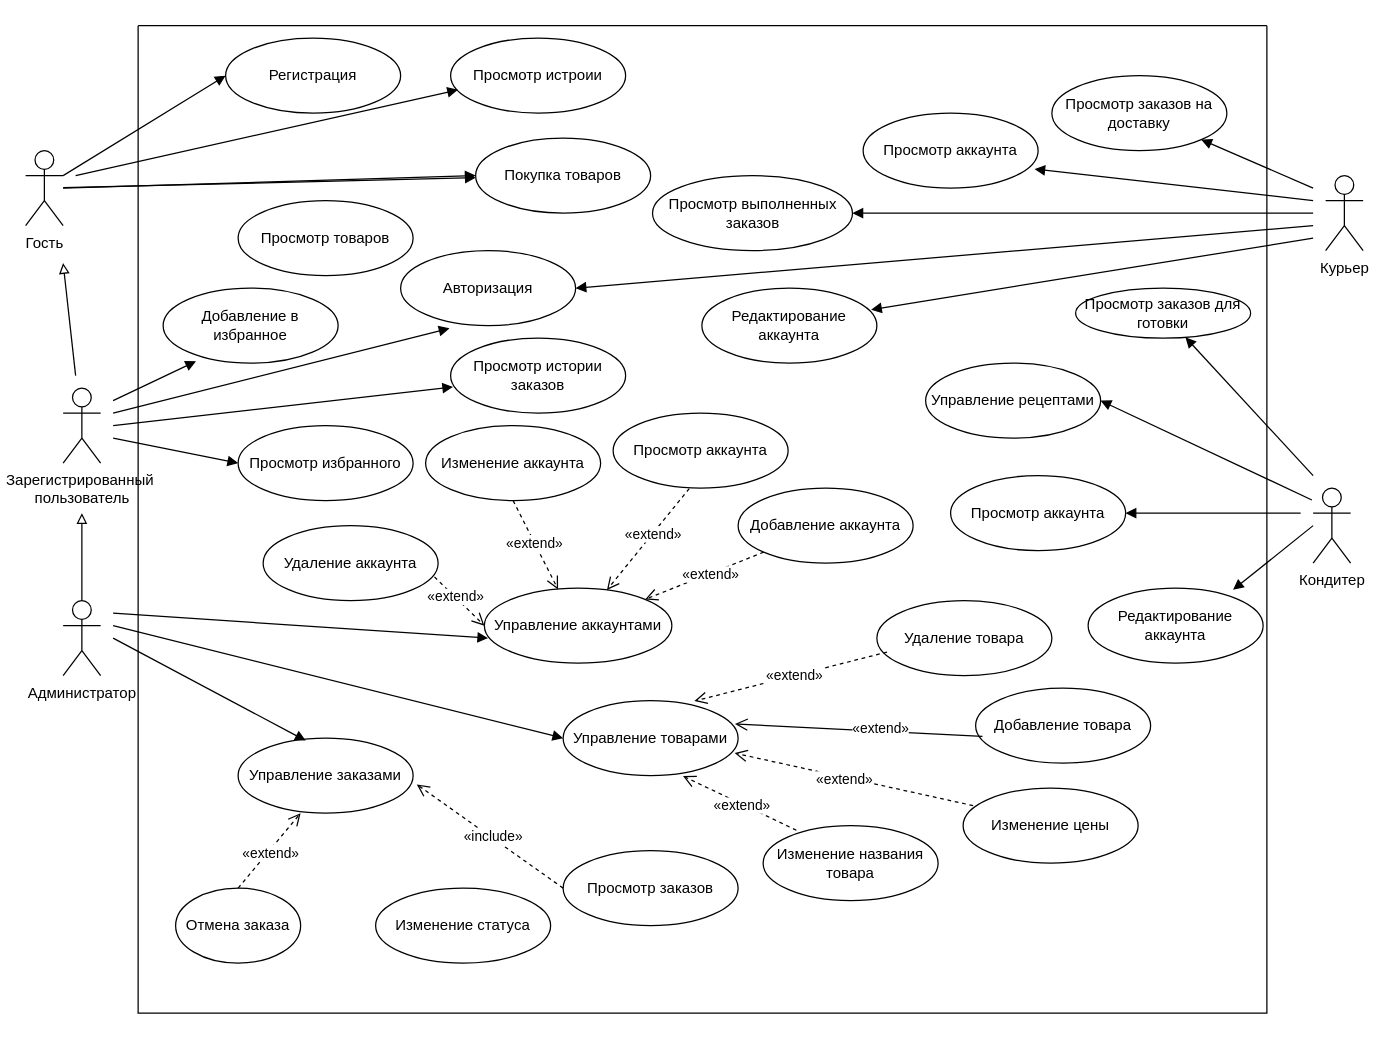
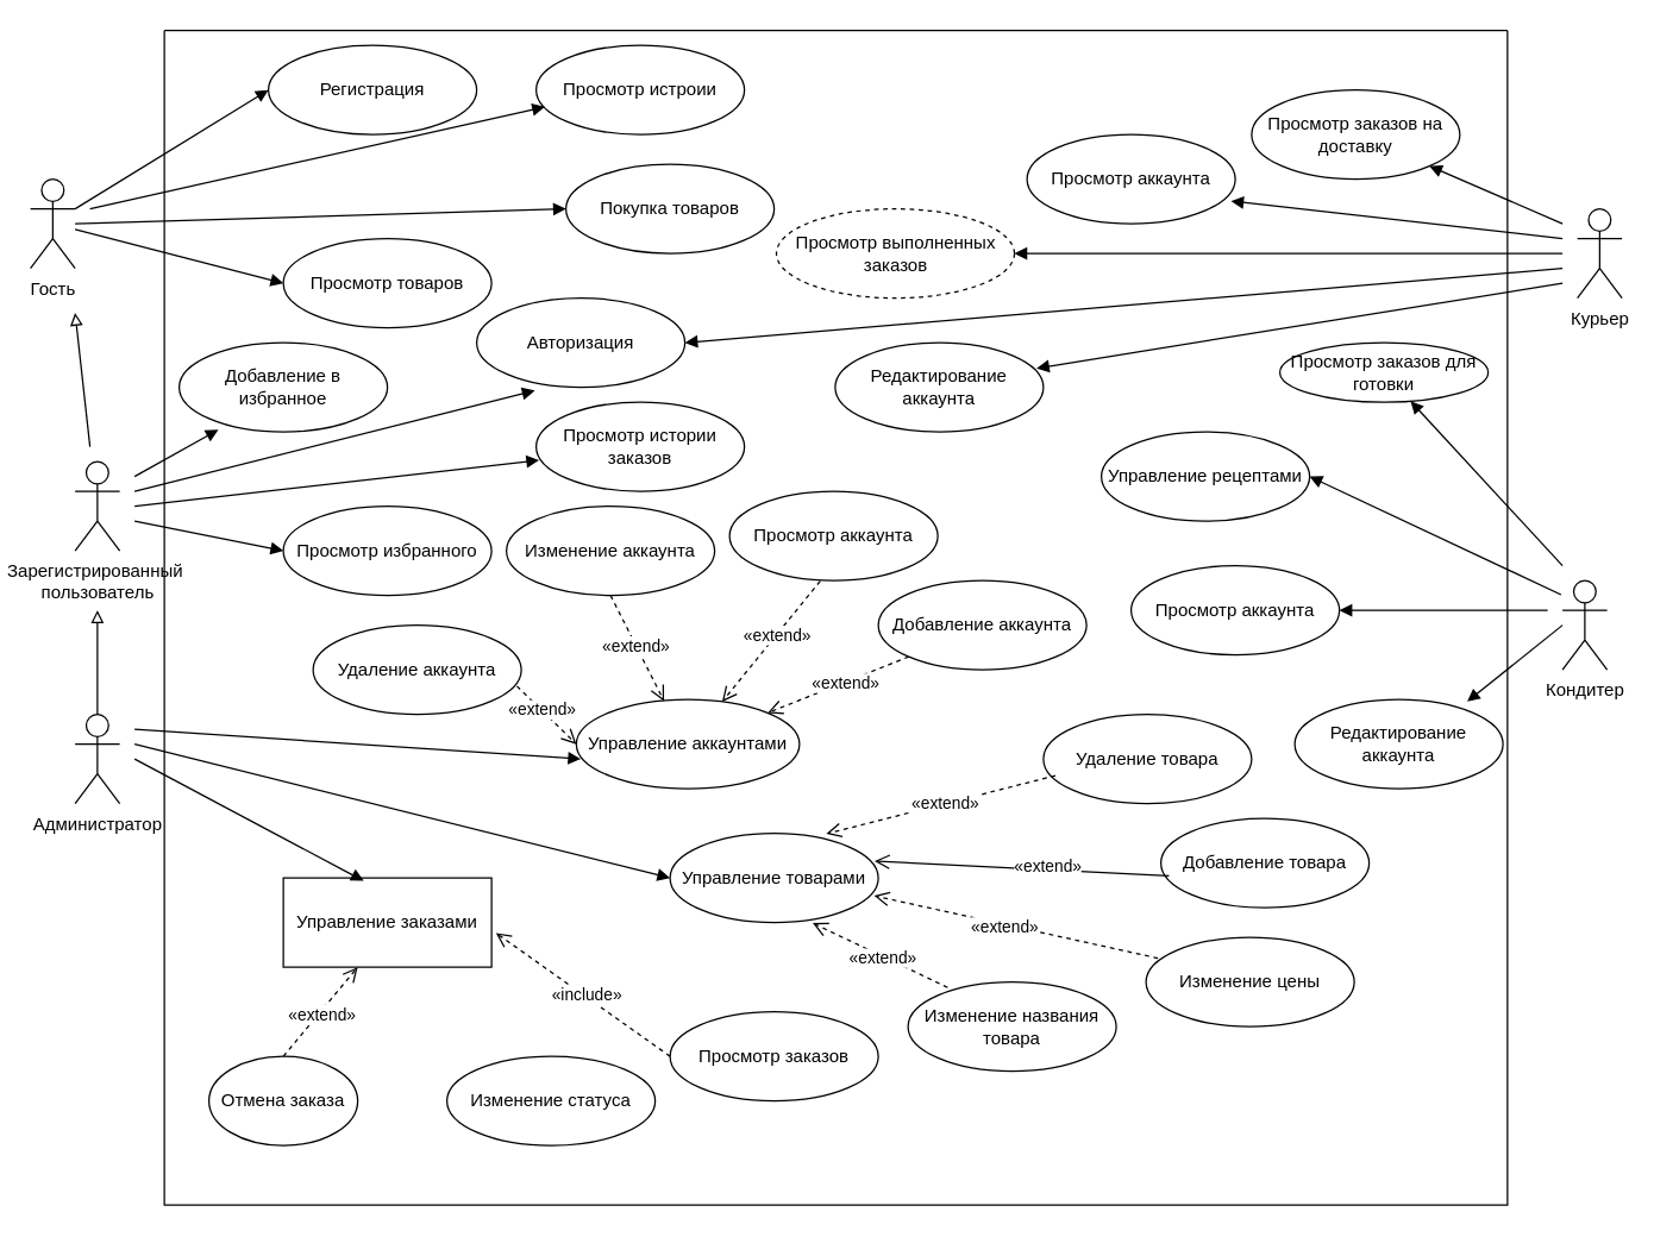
- <mxCell id="8" value="" style="endArrow=block;html=1;rounded=0;endFill=1;" parent="1" source="2" target="47" edge="1"><mxGeometry width="50" height="50" relative="1" as="geometry"><mxPoint x="50" y="150" as="sourcePoint" /><mxPoint x="190" y="270" as="targetPoint" /></mxGeometry></mxCell>
+ <mxCell id="8" value="" style="endArrow=block;html=1;rounded=0;endFill=1;entryX=0;entryY=0.5;entryDx=0;entryDy=0;" parent="1" source="2" target="48" edge="1"><mxGeometry width="50" height="50" relative="1" as="geometry"><mxPoint x="50" y="150" as="sourcePoint" /><mxPoint x="190" y="270" as="targetPoint" /></mxGeometry></mxCell>
- <mxCell id="54" value="Просмотр выполненных заказов" style="ellipse;whiteSpace=wrap;html=1;" parent="19" vertex="1"><mxGeometry x="411.5" y="120" width="160" height="60" as="geometry" /></mxCell>
+ <mxCell id="54" value="Просмотр выполненных заказов" style="ellipse;whiteSpace=wrap;html=1;dashed=1;" parent="19" vertex="1"><mxGeometry x="411.5" y="120" width="160" height="60" as="geometry" /></mxCell>
- <mxCell id="50" value="Добавление в избранное" style="ellipse;whiteSpace=wrap;html=1;" parent="19" vertex="1"><mxGeometry x="20" y="210" width="140" height="60" as="geometry" /></mxCell>
+ <mxCell id="50" value="Добавление в избранное" style="ellipse;whiteSpace=wrap;html=1;" parent="19" vertex="1"><mxGeometry x="10" y="210" width="140" height="60" as="geometry" /></mxCell>
- <mxCell id="38" value="Управление заказами" style="ellipse;whiteSpace=wrap;html=1;" parent="19" vertex="1"><mxGeometry x="80" y="570" width="140" height="60" as="geometry" /></mxCell>
+ <mxCell id="38" value="Управление заказами" style="whiteSpace=wrap;html=1;rounded=0;" parent="19" vertex="1"><mxGeometry x="80" y="570" width="140" height="60" as="geometry" /></mxCell>
